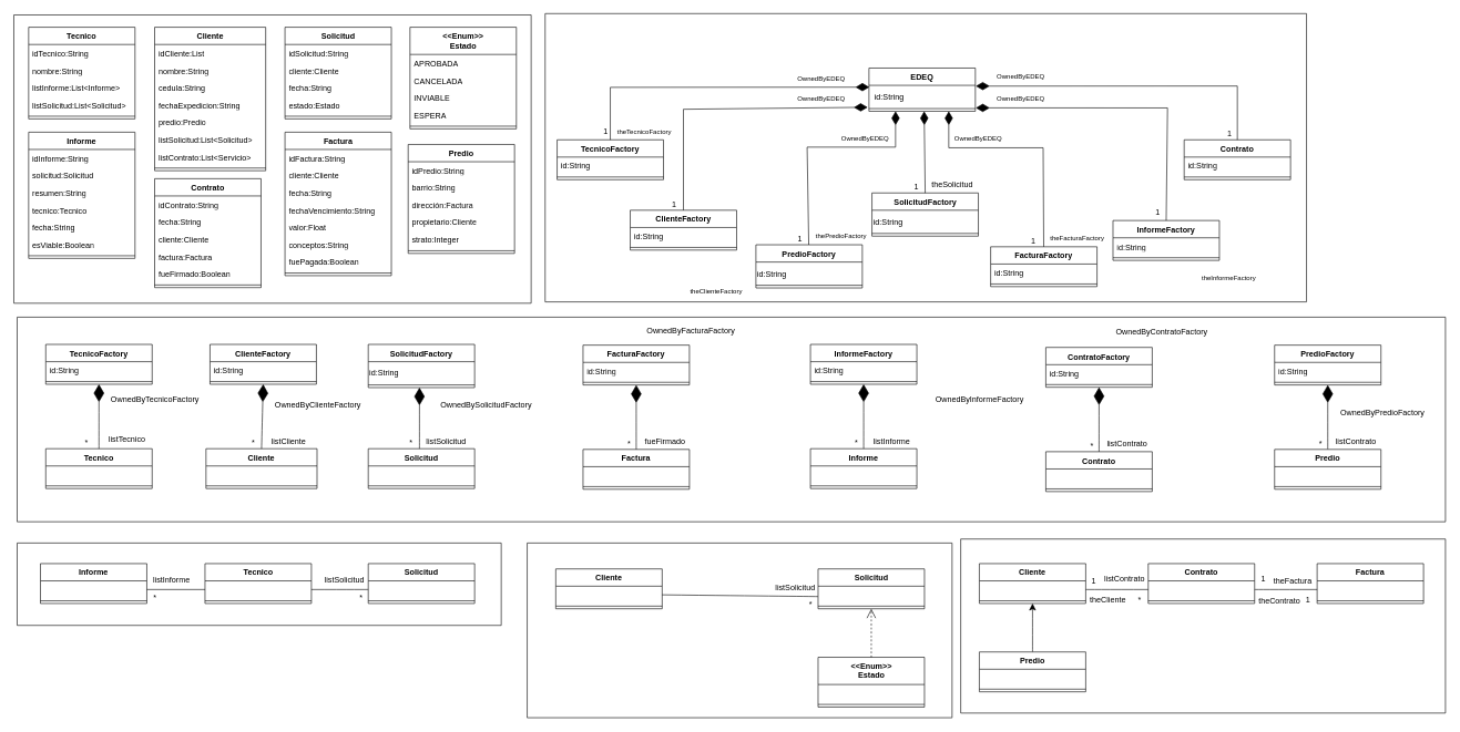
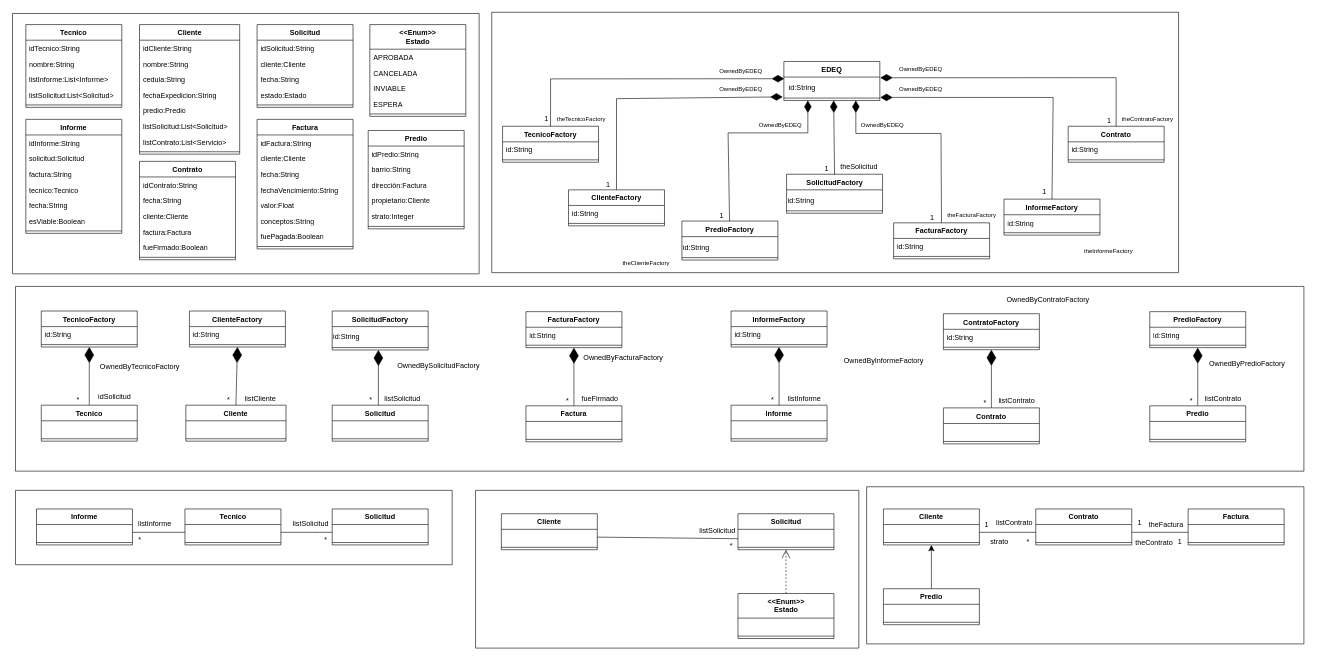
- <mxCell id="16" value="idCliente:List" style="text;strokeColor=none;fillColor=none;align=left;verticalAlign=top;spacingLeft=4;spacingRight=4;overflow=hidden;rotatable=0;points=[[0,0.5],[1,0.5]];portConstraint=eastwest;whiteSpace=wrap;html=1;labelBackgroundColor=none;" parent="15" vertex="1"><mxGeometry y="26" width="167" height="26" as="geometry" /></mxCell>
+ <mxCell id="16" value="idCliente:String" style="text;strokeColor=none;fillColor=none;align=left;verticalAlign=top;spacingLeft=4;spacingRight=4;overflow=hidden;rotatable=0;points=[[0,0.5],[1,0.5]];portConstraint=eastwest;whiteSpace=wrap;html=1;labelBackgroundColor=none;" parent="15" vertex="1"><mxGeometry y="26" width="167" height="26" as="geometry" /></mxCell>
+ <mxCell id="167" value="&lt;font style=&quot;font-size: 10px;&quot;&gt;theContratoFactory&lt;/font&gt;" style="text;html=1;align=center;verticalAlign=middle;resizable=0;points=[];autosize=1;strokeColor=none;fillColor=none;fontSize=16;" parent="132" vertex="1"><mxGeometry x="1041" y="159" width="104" height="31" as="geometry" /></mxCell>
- <mxCell id="42" value="resumen:String" style="text;strokeColor=none;fillColor=none;align=left;verticalAlign=top;spacingLeft=4;spacingRight=4;overflow=hidden;rotatable=0;points=[[0,0.5],[1,0.5]];portConstraint=eastwest;whiteSpace=wrap;html=1;labelBackgroundColor=none;" vertex="1" parent="39"><mxGeometry y="78" width="160" height="26" as="geometry" /></mxCell>
+ <mxCell id="42" value="factura:String" style="text;strokeColor=none;fillColor=none;align=left;verticalAlign=top;spacingLeft=4;spacingRight=4;overflow=hidden;rotatable=0;points=[[0,0.5],[1,0.5]];portConstraint=eastwest;whiteSpace=wrap;html=1;labelBackgroundColor=none;" vertex="1" parent="39"><mxGeometry y="78" width="160" height="26" as="geometry" /></mxCell>
- <mxCell id="159" value="&lt;font style=&quot;font-size: 10px;&quot;&gt;thePredioFactory&lt;/font&gt;" style="text;html=1;align=center;verticalAlign=middle;resizable=0;points=[];autosize=1;strokeColor=none;fillColor=none;fontSize=16;" parent="132" vertex="1"><mxGeometry x="397.5" y="317" width="94" height="31" as="geometry" /></mxCell>
- <mxCell id="101" value="&lt;font style=&quot;font-size: 12px;&quot;&gt;OwnedByFacturaFactory&lt;/font&gt;" style="text;html=1;align=center;verticalAlign=middle;resizable=0;points=[];autosize=1;strokeColor=none;fillColor=none;fontSize=16;" parent="61" vertex="1"><mxGeometry x="937" y="2.06" width="151" height="31" as="geometry" /></mxCell>
+ <mxCell id="101" value="&lt;font style=&quot;font-size: 12px;&quot;&gt;OwnedByFacturaFactory&lt;/font&gt;" style="text;html=1;align=center;verticalAlign=middle;resizable=0;points=[];autosize=1;strokeColor=none;fillColor=none;fontSize=16;" parent="61" vertex="1"><mxGeometry x="937" y="102.06" width="151" height="31" as="geometry" /></mxCell>
- <mxCell id="69" value="&lt;font style=&quot;font-size: 12px;&quot;&gt;OwnedByTecnicoFactory&lt;/font&gt;" style="text;html=1;align=center;verticalAlign=middle;resizable=0;points=[];autosize=1;strokeColor=none;fillColor=none;fontSize=16;" parent="61" vertex="1"><mxGeometry x="131" y="107" width="151" height="31" as="geometry" /></mxCell>
+ <mxCell id="69" value="&lt;font style=&quot;font-size: 12px;&quot;&gt;OwnedByTecnicoFactory&lt;/font&gt;" style="text;html=1;align=center;verticalAlign=middle;resizable=0;points=[];autosize=1;strokeColor=none;fillColor=none;fontSize=16;" parent="61" vertex="1"><mxGeometry x="131" y="117" width="151" height="31" as="geometry" /></mxCell>
- <mxCell id="94" value="&lt;font style=&quot;font-size: 12px;&quot;&gt;OwnedByClienteFactory&lt;/font&gt;" style="text;html=1;align=center;verticalAlign=middle;resizable=0;points=[];autosize=1;strokeColor=none;fillColor=none;fontSize=16;" parent="61" vertex="1"><mxGeometry x="378" y="115" width="147" height="31" as="geometry" /></mxCell>
- <mxCell id="125" value="&lt;font style=&quot;font-size: 12px;&quot;&gt;OwnedByPredioFactory&lt;/font&gt;" style="text;html=1;align=center;verticalAlign=middle;resizable=0;points=[];autosize=1;strokeColor=none;fillColor=none;fontSize=16;" parent="61" vertex="1"><mxGeometry x="1980" y="126.24" width="145" height="31" as="geometry" /></mxCell>
+ <mxCell id="125" value="&lt;font style=&quot;font-size: 12px;&quot;&gt;OwnedByPredioFactory&lt;/font&gt;" style="text;html=1;align=center;verticalAlign=middle;resizable=0;points=[];autosize=1;strokeColor=none;fillColor=none;fontSize=16;" parent="61" vertex="1"><mxGeometry x="1980" y="111.24" width="145" height="31" as="geometry" /></mxCell>
- <mxCell id="70" value="&lt;font style=&quot;font-size: 12px;&quot;&gt;listTecnico&lt;/font&gt;" style="text;html=1;align=center;verticalAlign=middle;resizable=0;points=[];autosize=1;strokeColor=none;fillColor=none;fontSize=16;" parent="61" vertex="1"><mxGeometry x="128" y="167" width="73" height="31" as="geometry" /></mxCell>
+ <mxCell id="70" value="&lt;font style=&quot;font-size: 12px;&quot;&gt;idSolicitud&lt;/font&gt;" style="text;html=1;align=center;verticalAlign=middle;resizable=0;points=[];autosize=1;strokeColor=none;fillColor=none;fontSize=16;" parent="61" vertex="1"><mxGeometry x="128" y="167" width="73" height="31" as="geometry" /></mxCell>
- <mxCell id="228" value="&lt;div style=&quot;text-align: left;&quot;&gt;&lt;span style=&quot;background-color: transparent; color: light-dark(rgb(0, 0, 0), rgb(255, 255, 255)); font-size: 12px; text-wrap-mode: wrap;&quot;&gt;theCliente&lt;/span&gt;&lt;/div&gt;" style="text;html=1;align=center;verticalAlign=middle;resizable=0;points=[];autosize=1;strokeColor=none;fillColor=none;fontSize=16;" parent="214" vertex="1"><mxGeometry x="185" y="74" width="72" height="31" as="geometry" /></mxCell>
+ <mxCell id="228" value="&lt;div style=&quot;text-align: left;&quot;&gt;&lt;span style=&quot;background-color: transparent; color: light-dark(rgb(0, 0, 0), rgb(255, 255, 255)); font-size: 12px; text-wrap-mode: wrap;&quot;&gt;strato&lt;/span&gt;&lt;/div&gt;" style="text;html=1;align=center;verticalAlign=middle;resizable=0;points=[];autosize=1;strokeColor=none;fillColor=none;fontSize=16;" parent="214" vertex="1"><mxGeometry x="185" y="74" width="72" height="31" as="geometry" /></mxCell>
